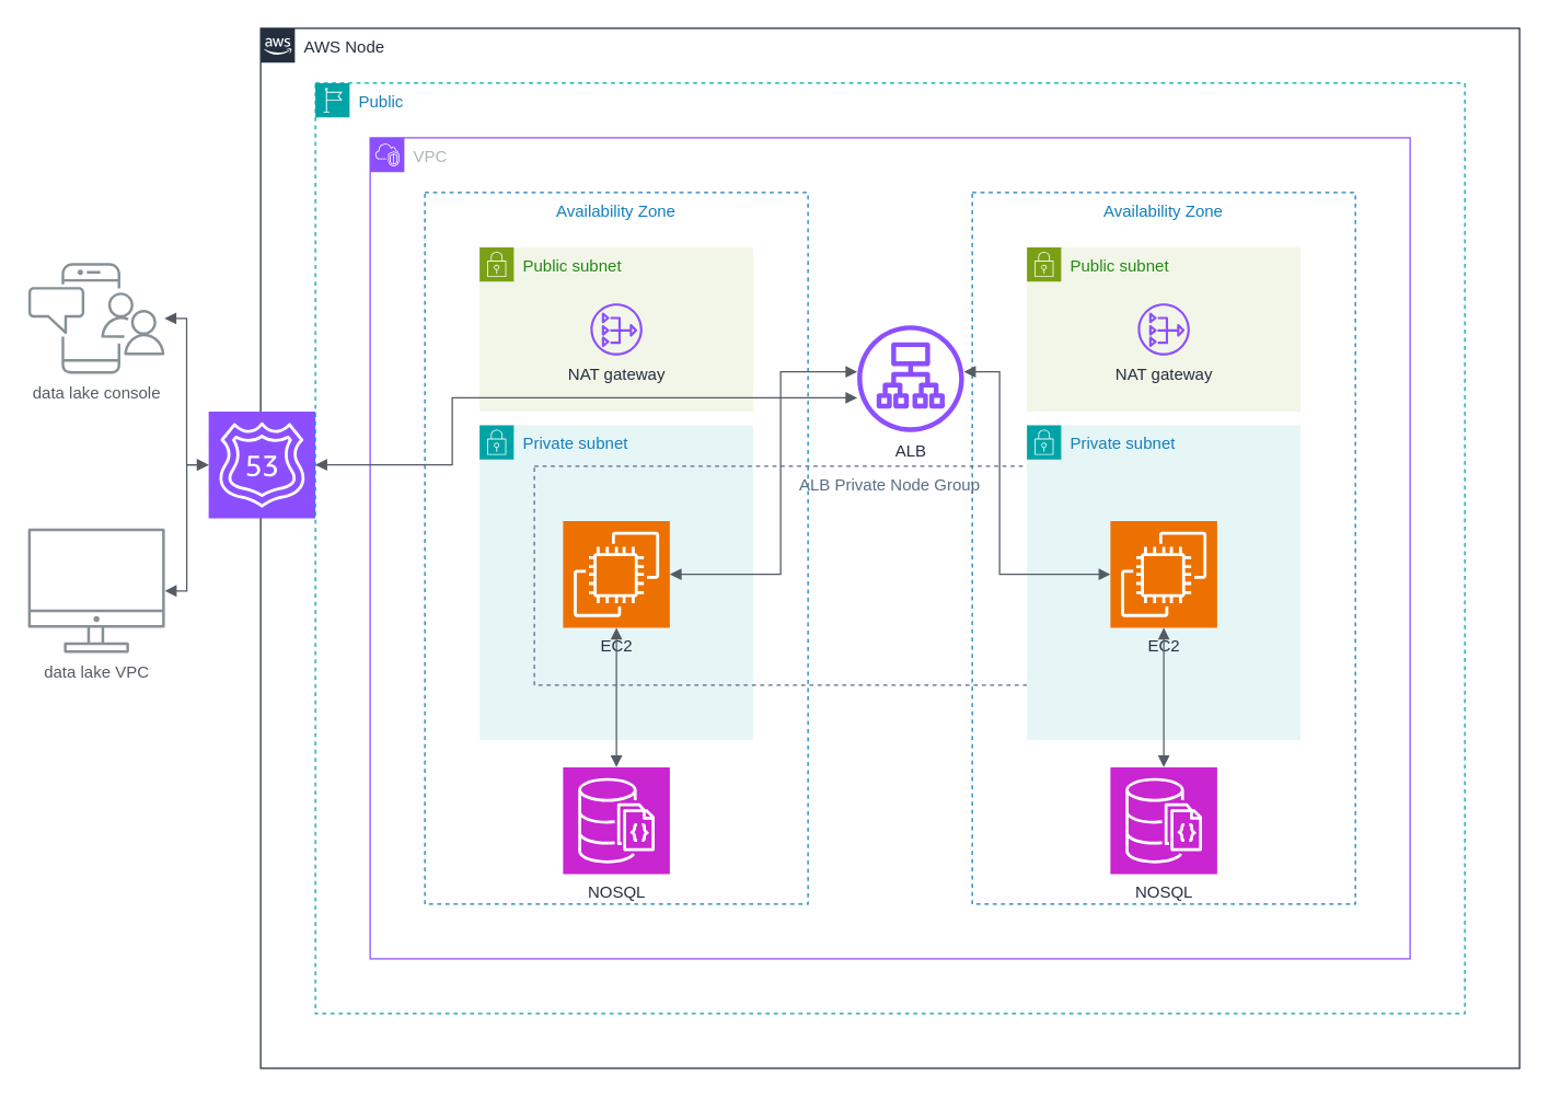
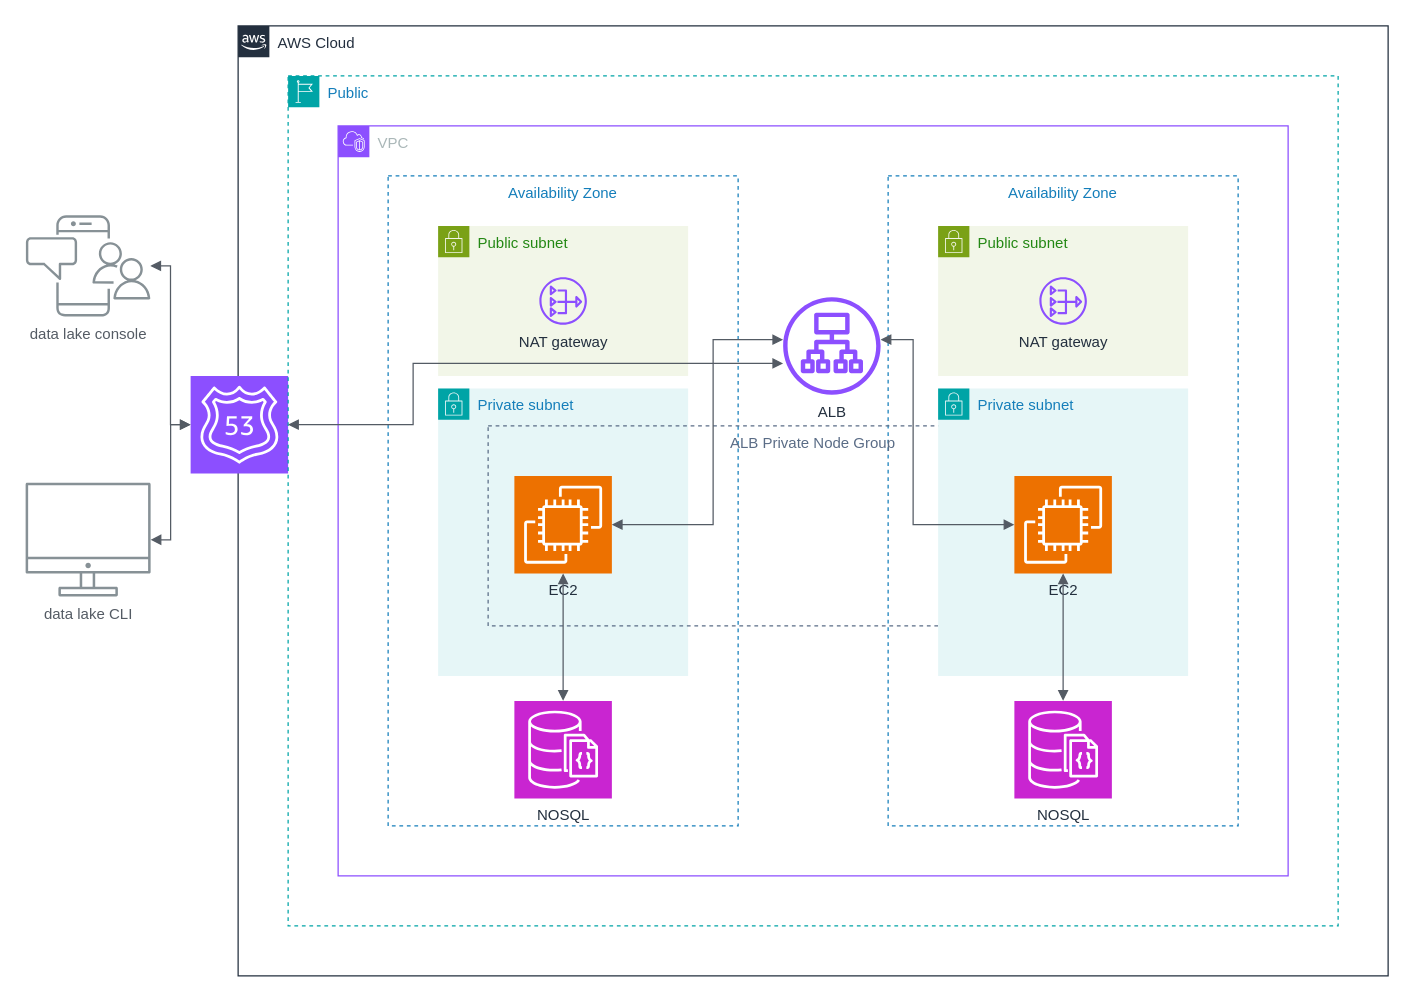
- <mxCell id="5" value="AWS Node" style="points=[[0,0],[0.25,0],[0.5,0],[0.75,0],[1,0],[1,0.25],[1,0.5],[1,0.75],[1,1],[0.75,1],[0.5,1],[0.25,1],[0,1],[0,0.75],[0,0.5],[0,0.25]];outlineConnect=0;gradientColor=none;html=1;whiteSpace=wrap;fontSize=12;fontStyle=0;container=1;pointerEvents=0;collapsible=0;recursiveResize=0;shape=mxgraph.aws4.group;grIcon=mxgraph.aws4.group_aws_cloud_alt;strokeColor=#232F3E;fillColor=none;verticalAlign=top;align=left;spacingLeft=30;fontColor=#232F3E;dashed=0;" vertex="1" parent="1"><mxGeometry x="190" y="20" width="920" height="760" as="geometry" /></mxCell>
+ <mxCell id="5" value="AWS Cloud" style="points=[[0,0],[0.25,0],[0.5,0],[0.75,0],[1,0],[1,0.25],[1,0.5],[1,0.75],[1,1],[0.75,1],[0.5,1],[0.25,1],[0,1],[0,0.75],[0,0.5],[0,0.25]];outlineConnect=0;gradientColor=none;html=1;whiteSpace=wrap;fontSize=12;fontStyle=0;container=1;pointerEvents=0;collapsible=0;recursiveResize=0;shape=mxgraph.aws4.group;grIcon=mxgraph.aws4.group_aws_cloud_alt;strokeColor=#232F3E;fillColor=none;verticalAlign=top;align=left;spacingLeft=30;fontColor=#232F3E;dashed=0;" vertex="1" parent="1"><mxGeometry x="190" y="20" width="920" height="760" as="geometry" /></mxCell>
- <mxCell id="4" value="data lake console" style="outlineConnect=0;gradientColor=none;fontColor=#545B64;strokeColor=none;fillColor=#879196;dashed=0;verticalLabelPosition=bottom;verticalAlign=top;align=center;html=1;fontSize=12;fontStyle=0;aspect=fixed;shape=mxgraph.aws4.illustration_notification;pointerEvents=1;labelBackgroundColor=#ffffff;" parent="1" vertex="1"><mxGeometry x="20" y="191.5" width="100" height="81" as="geometry" /></mxCell>
+ <mxCell id="4" value="data lake console" style="outlineConnect=0;gradientColor=none;fontColor=#545B64;strokeColor=none;fillColor=#879196;dashed=0;verticalLabelPosition=bottom;verticalAlign=top;align=center;html=1;fontSize=12;fontStyle=0;aspect=fixed;shape=mxgraph.aws4.illustration_notification;pointerEvents=1;labelBackgroundColor=#ffffff;" parent="1" vertex="1"><mxGeometry x="20" y="171.5" width="100" height="81" as="geometry" /></mxCell>
- <mxCell id="3" value="data lake VPC" style="outlineConnect=0;gradientColor=none;fontColor=#545B64;strokeColor=none;fillColor=#879196;dashed=0;verticalLabelPosition=bottom;verticalAlign=top;align=center;html=1;fontSize=12;fontStyle=0;aspect=fixed;shape=mxgraph.aws4.illustration_desktop;pointerEvents=1;labelBackgroundColor=#ffffff;" parent="1" vertex="1"><mxGeometry x="20" y="385.5" width="100" height="91" as="geometry" /></mxCell>
+ <mxCell id="3" value="data lake CLI" style="outlineConnect=0;gradientColor=none;fontColor=#545B64;strokeColor=none;fillColor=#879196;dashed=0;verticalLabelPosition=bottom;verticalAlign=top;align=center;html=1;fontSize=12;fontStyle=0;aspect=fixed;shape=mxgraph.aws4.illustration_desktop;pointerEvents=1;labelBackgroundColor=#ffffff;" parent="1" vertex="1"><mxGeometry x="20" y="385.5" width="100" height="91" as="geometry" /></mxCell>
